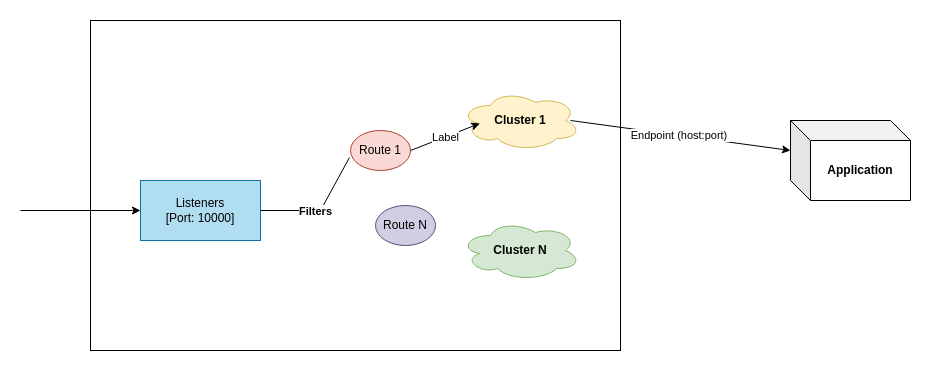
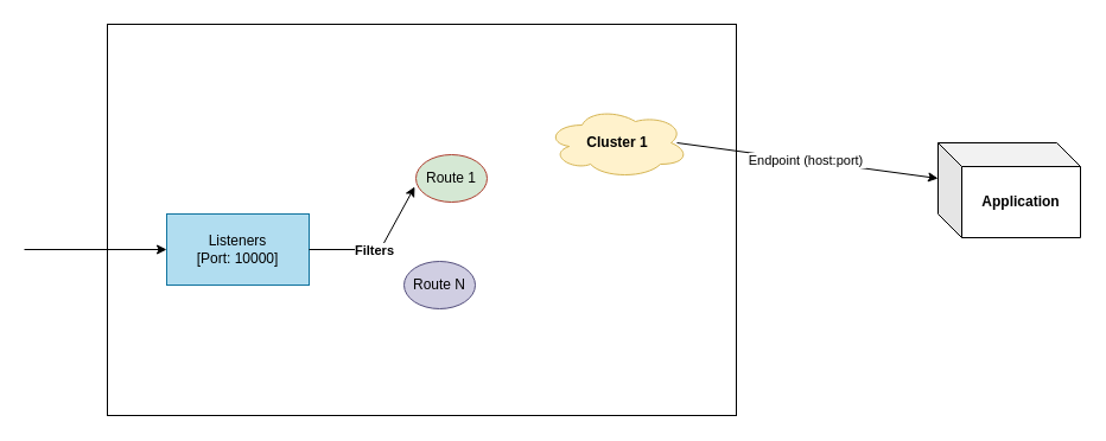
- <mxCell id="11" value="" style="endArrow=classic;html=1;rounded=0;exitX=1;exitY=0.5;exitDx=0;exitDy=0;entryX=0.16;entryY=0.55;entryDx=0;entryDy=0;entryPerimeter=0;" edge="1" parent="1" source="7" target="9"><mxGeometry relative="1" as="geometry"><mxPoint x="480" y="150" as="sourcePoint" /><mxPoint x="580" y="150" as="targetPoint" /></mxGeometry></mxCell>
- <mxCell id="12" value="Label" style="edgeLabel;resizable=0;html=1;align=center;verticalAlign=middle;" connectable="0" vertex="1" parent="11"><mxGeometry relative="1" as="geometry" /></mxCell>
- <mxCell id="7" value="Route 1" style="ellipse;whiteSpace=wrap;html=1;fillColor=#fad9d5;strokeColor=#ae4132;" vertex="1" parent="1"><mxGeometry x="350" y="130" width="60" height="40" as="geometry" /></mxCell>
+ <mxCell id="7" value="Route 1" style="ellipse;whiteSpace=wrap;html=1;fillColor=#d5e8d4;strokeColor=#ae4132;" vertex="1" parent="1"><mxGeometry x="350" y="130" width="60" height="40" as="geometry" /></mxCell>
- <mxCell id="5" value="" style="endArrow=none;html=1;rounded=0;exitX=1;exitY=0.5;exitDx=0;exitDy=0;entryX=-0.017;entryY=0.675;entryDx=0;entryDy=0;entryPerimeter=0;" edge="1" parent="1" source="4" target="7"><mxGeometry relative="1" as="geometry"><mxPoint x="290" y="200" as="sourcePoint" /><mxPoint x="370" y="210" as="targetPoint" /><Array as="points"><mxPoint x="320" y="210" /></Array></mxGeometry></mxCell>
+ <mxCell id="5" value="" style="endArrow=classic;html=1;rounded=0;exitX=1;exitY=0.5;exitDx=0;exitDy=0;entryX=-0.017;entryY=0.675;entryDx=0;entryDy=0;entryPerimeter=0;" edge="1" parent="1" source="4" target="7"><mxGeometry relative="1" as="geometry"><mxPoint x="290" y="200" as="sourcePoint" /><mxPoint x="370" y="210" as="targetPoint" /><Array as="points"><mxPoint x="320" y="210" /></Array></mxGeometry></mxCell>
- <mxCell id="8" value="Route N" style="ellipse;whiteSpace=wrap;html=1;fillColor=#d0cee2;strokeColor=#56517e;" vertex="1" parent="1"><mxGeometry x="375" y="205" width="60" height="40" as="geometry" /></mxCell>
+ <mxCell id="8" value="Route N" style="ellipse;whiteSpace=wrap;html=1;fillColor=#d0cee2;strokeColor=#56517e;" vertex="1" parent="1"><mxGeometry x="340" y="220" width="60" height="40" as="geometry" /></mxCell>
- <mxCell id="10" value="&lt;b style=&quot;border-color: var(--border-color);&quot;&gt;Cluster N&lt;/b&gt;" style="ellipse;shape=cloud;whiteSpace=wrap;html=1;fillColor=#d5e8d4;strokeColor=#82b366;" vertex="1" parent="1"><mxGeometry x="460" y="220" width="120" height="60" as="geometry" /></mxCell>
